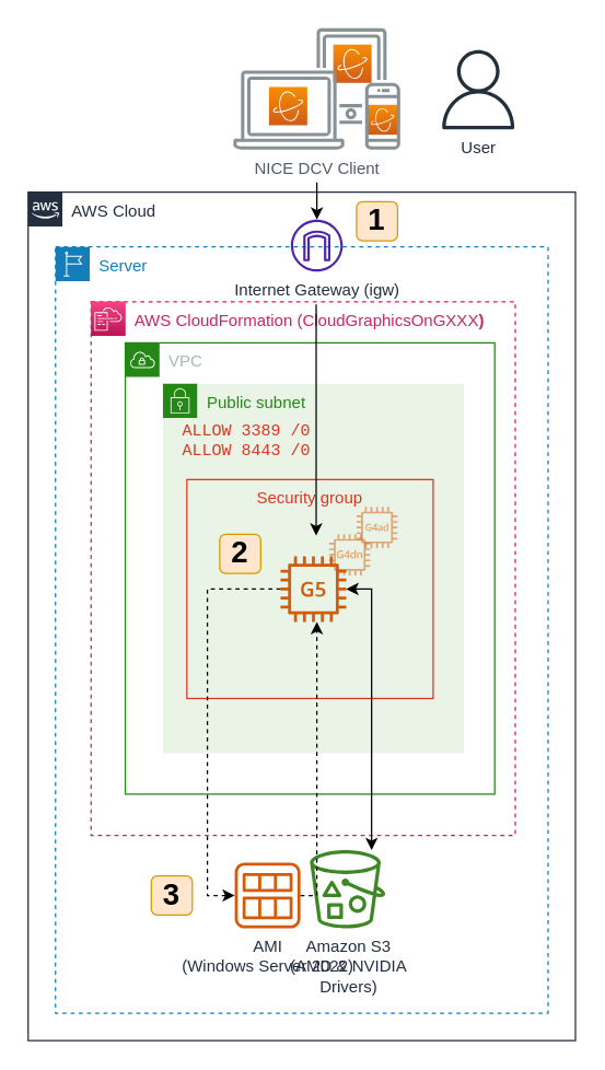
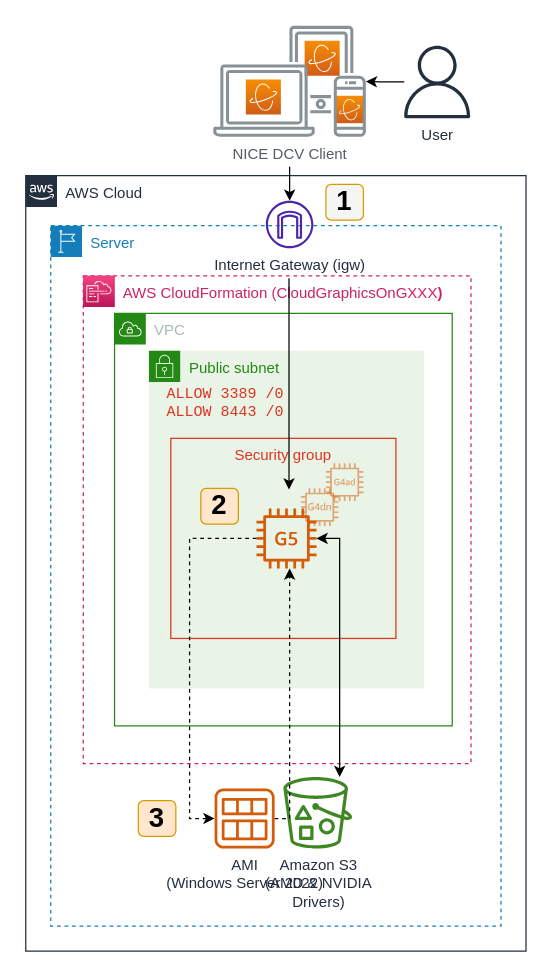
+ <mxCell id="24" style="edgeStyle=orthogonalEdgeStyle;rounded=0;orthogonalLoop=1;jettySize=auto;html=1;fontFamily=Helvetica;fontColor=#DD3522;" edge="1" parent="1" source="25" target="29"><mxGeometry relative="1" as="geometry" /></mxCell>
- <mxCell id="23" value="1" style="rounded=1;whiteSpace=wrap;html=1;fillColor=#ffe6cc;strokeColor=#d79b00;fontStyle=1;fontSize=22;labelBackgroundColor=none;glass=0;shadow=0;" vertex="1" parent="2"><mxGeometry x="240" y="7" width="30" height="28.5" as="geometry" /></mxCell>
+ <mxCell id="23" value="1" style="rounded=1;whiteSpace=wrap;html=1;fillColor=#f5f5f5;strokeColor=#d79b00;fontStyle=1;fontSize=22;labelBackgroundColor=none;glass=0;shadow=0;" vertex="1" parent="2"><mxGeometry x="240" y="7" width="30" height="28.5" as="geometry" /></mxCell>
